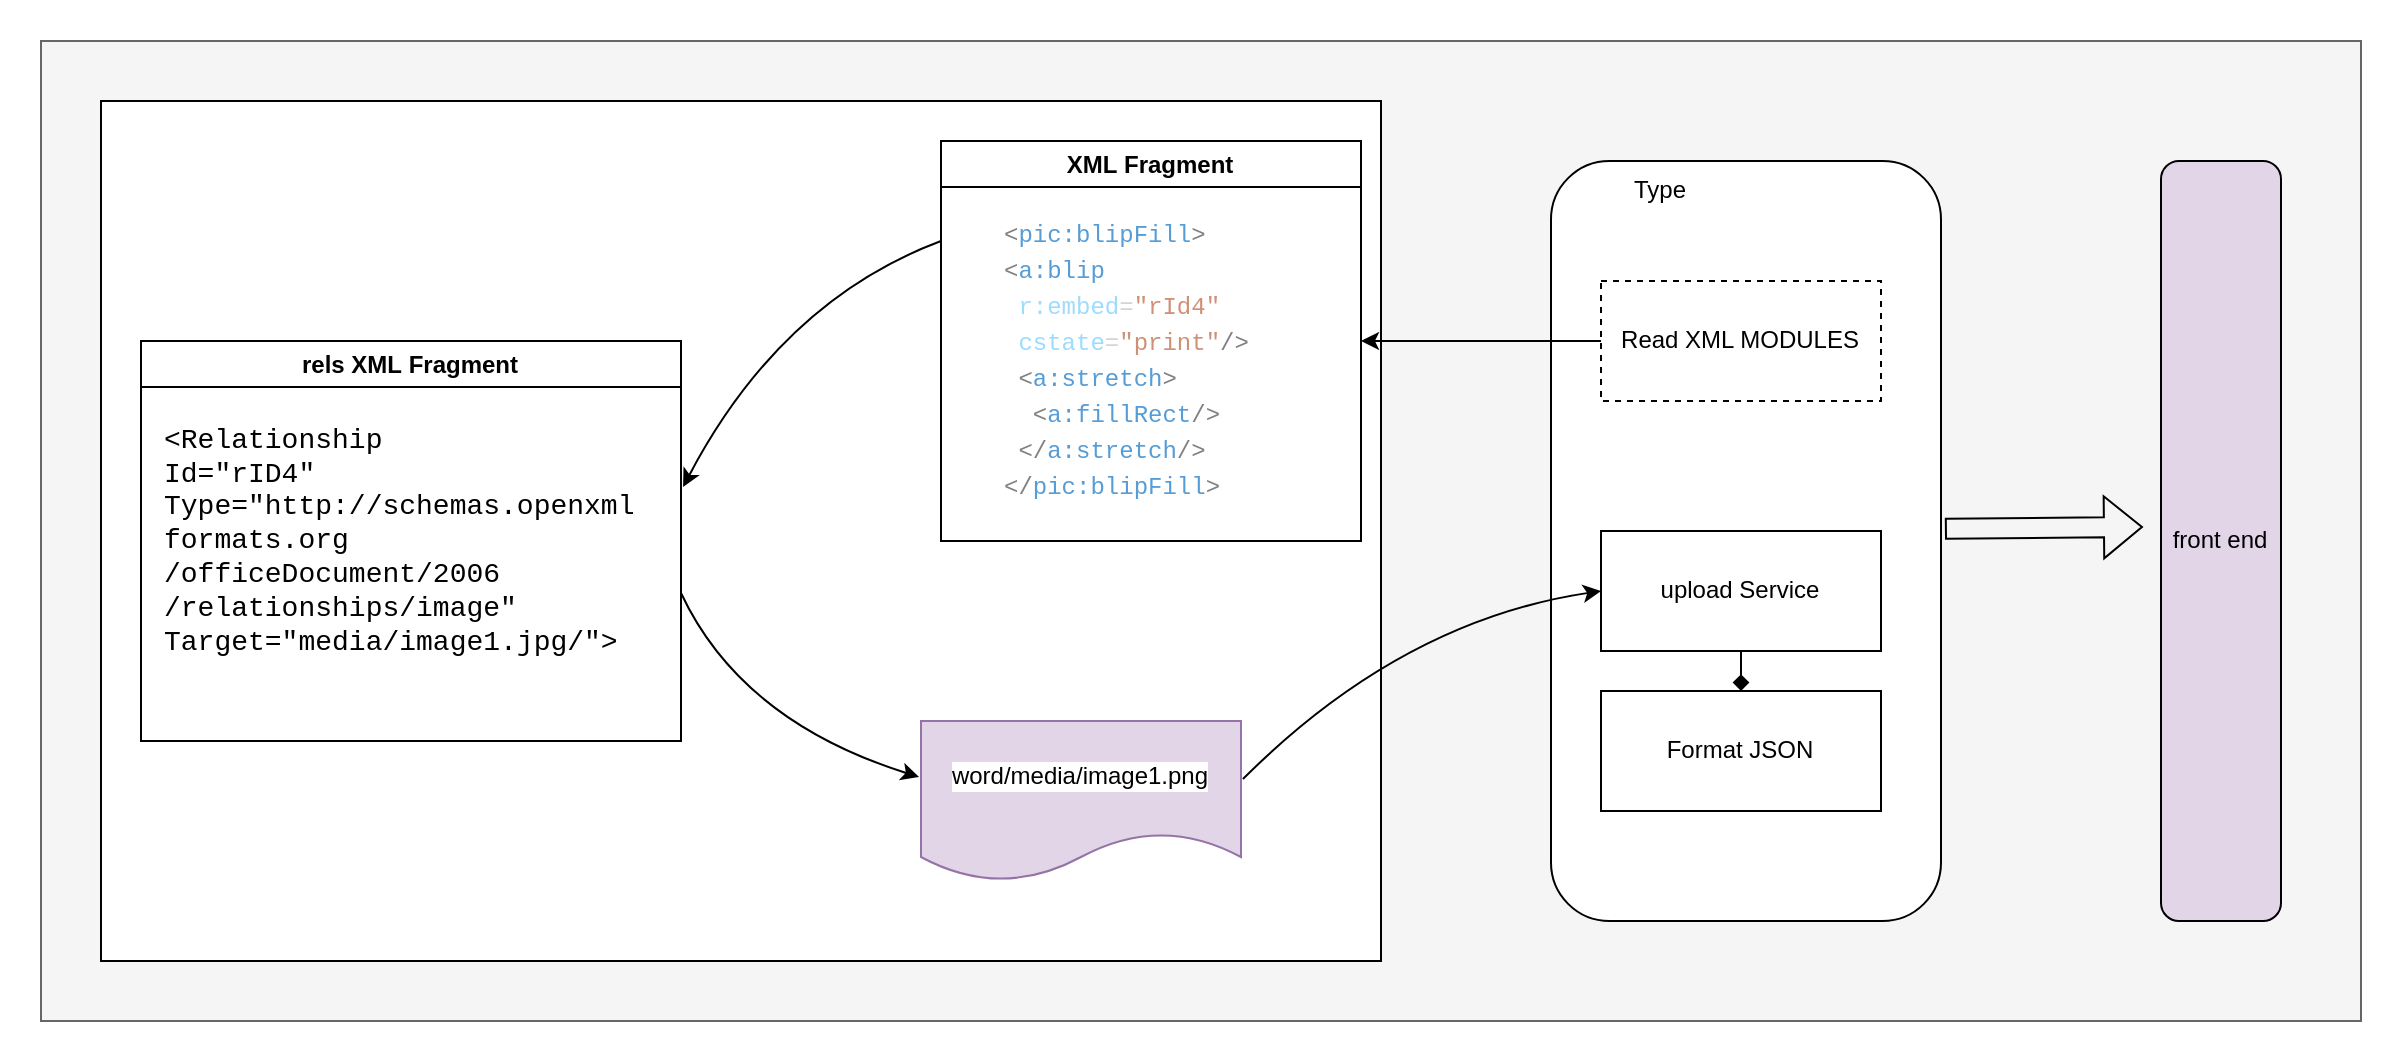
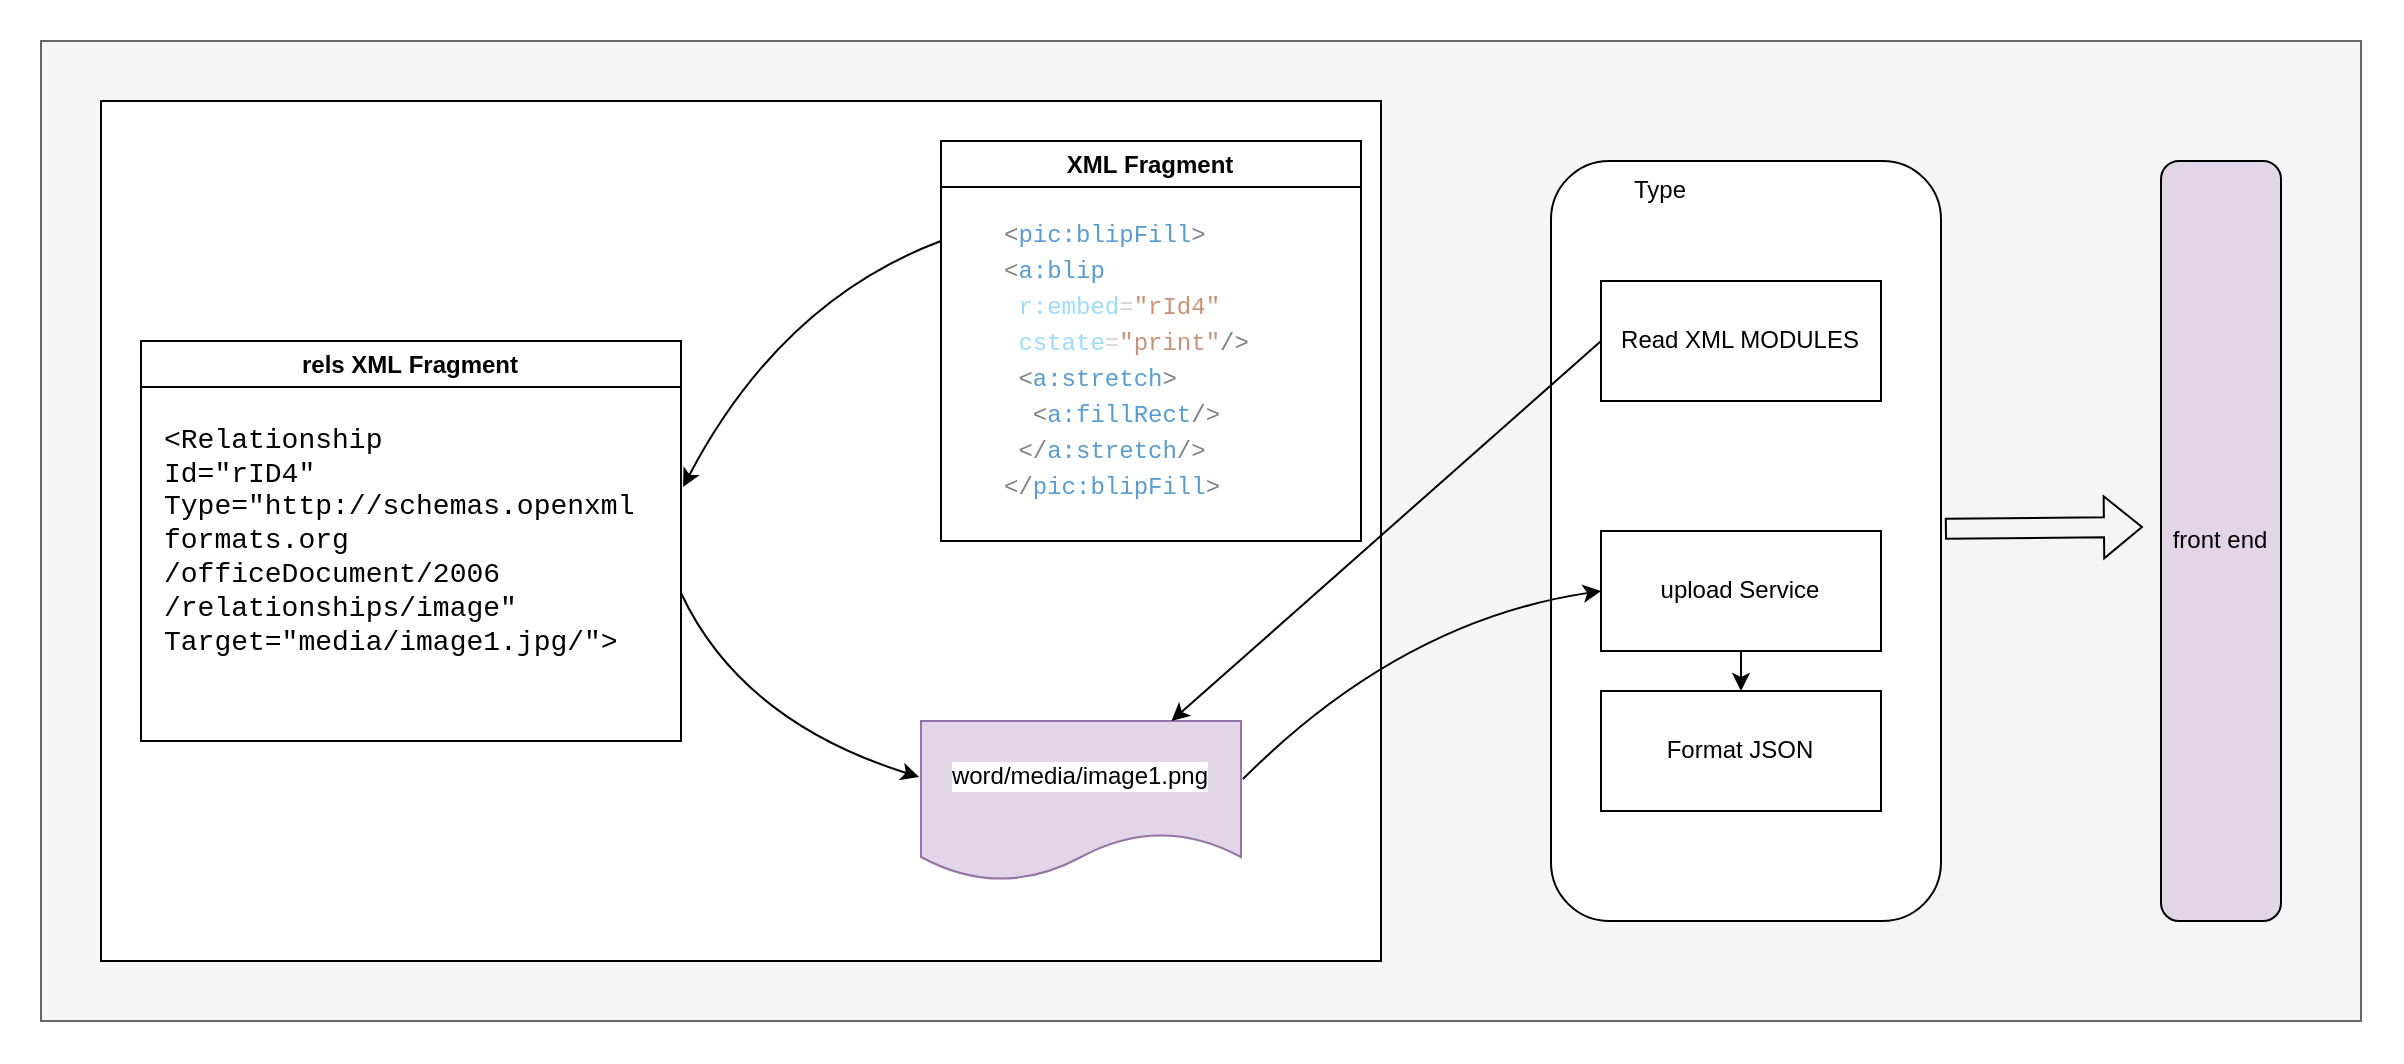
- <mxCell id="14" value="" style="endArrow=classic;html=1;rounded=0;exitX=0;exitY=0.5;exitDx=0;exitDy=0;entryX=1;entryY=0.5;entryDx=0;entryDy=0;" edge="1" parent="1" source="13" target="5"><mxGeometry width="50" height="50" relative="1" as="geometry"><mxPoint x="510" y="300" as="sourcePoint" /><mxPoint x="560" y="250" as="targetPoint" /></mxGeometry></mxCell>
+ <mxCell id="14" value="" style="endArrow=classic;html=1;rounded=0;exitX=0;exitY=0.5;exitDx=0;exitDy=0;" edge="1" parent="1" source="13" target="7"><mxGeometry width="50" height="50" relative="1" as="geometry"><mxPoint x="510" y="300" as="sourcePoint" /><mxPoint x="560" y="250" as="targetPoint" /></mxGeometry></mxCell>
- <mxCell id="13" value="Read XML MODULES" style="rounded=0;whiteSpace=wrap;html=1;labelBackgroundColor=none;dashed=1;" vertex="1" parent="1"><mxGeometry x="800" y="140" width="140" height="60" as="geometry" /></mxCell>
+ <mxCell id="13" value="Read XML MODULES" style="rounded=0;whiteSpace=wrap;html=1;labelBackgroundColor=none;" vertex="1" parent="1"><mxGeometry x="800" y="140" width="140" height="60" as="geometry" /></mxCell>
- <mxCell id="15" style="edgeStyle=orthogonalEdgeStyle;rounded=0;orthogonalLoop=1;jettySize=auto;html=1;exitX=0.5;exitY=1;exitDx=0;exitDy=0;entryX=0.5;entryY=0;entryDx=0;entryDy=0;endArrow=diamond;" edge="1" parent="1" source="16" target="18"><mxGeometry relative="1" as="geometry" /></mxCell>
+ <mxCell id="15" style="edgeStyle=orthogonalEdgeStyle;rounded=0;orthogonalLoop=1;jettySize=auto;html=1;exitX=0.5;exitY=1;exitDx=0;exitDy=0;entryX=0.5;entryY=0;entryDx=0;entryDy=0;" edge="1" parent="1" source="16" target="18"><mxGeometry relative="1" as="geometry" /></mxCell>
